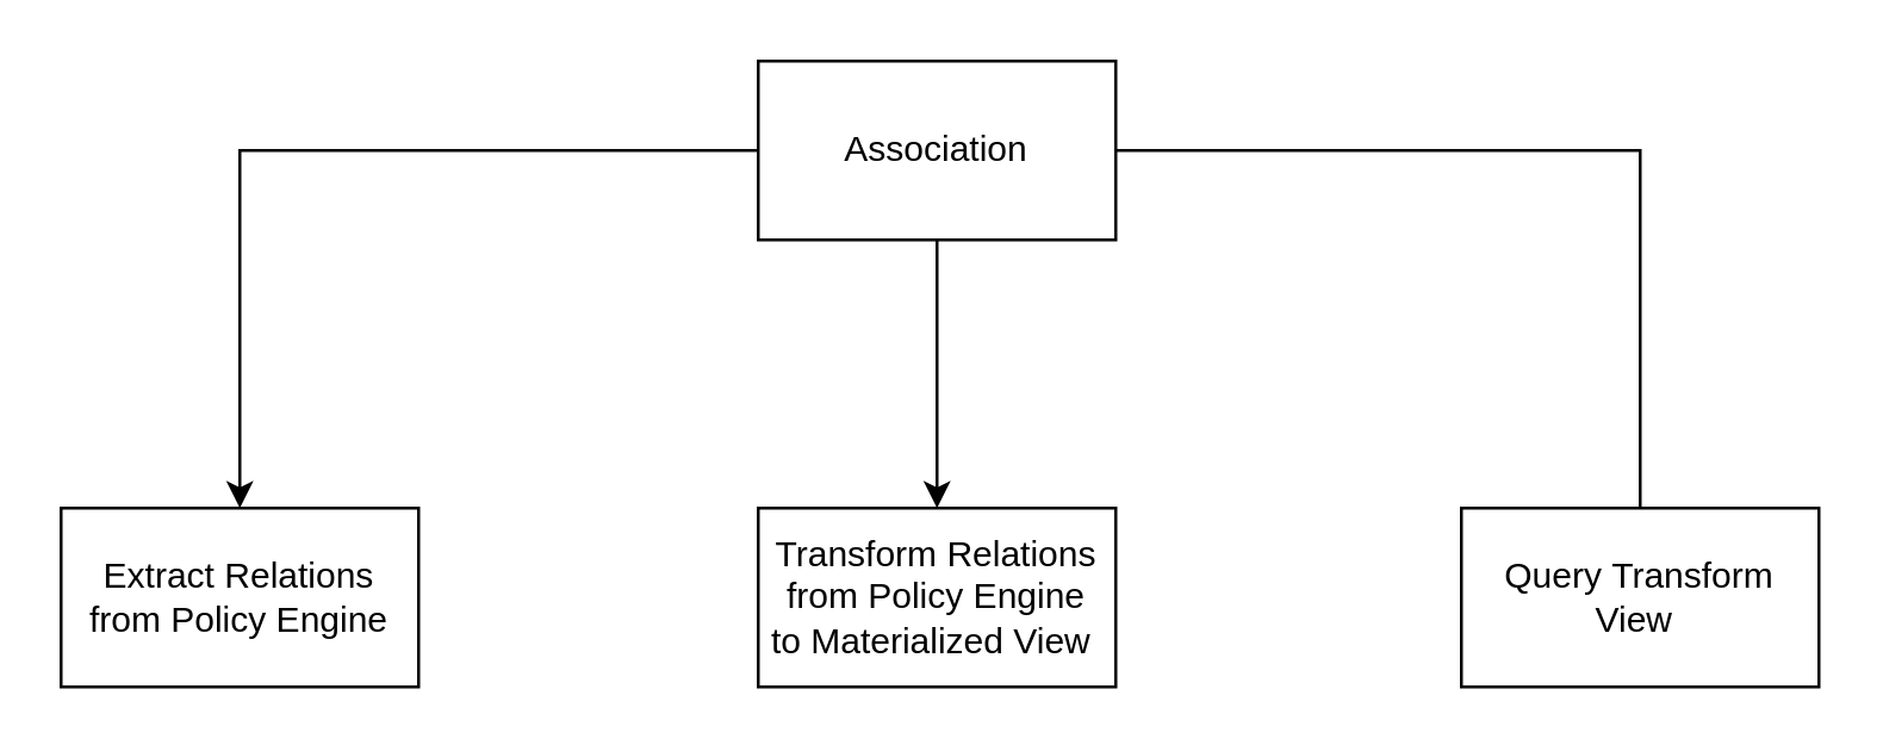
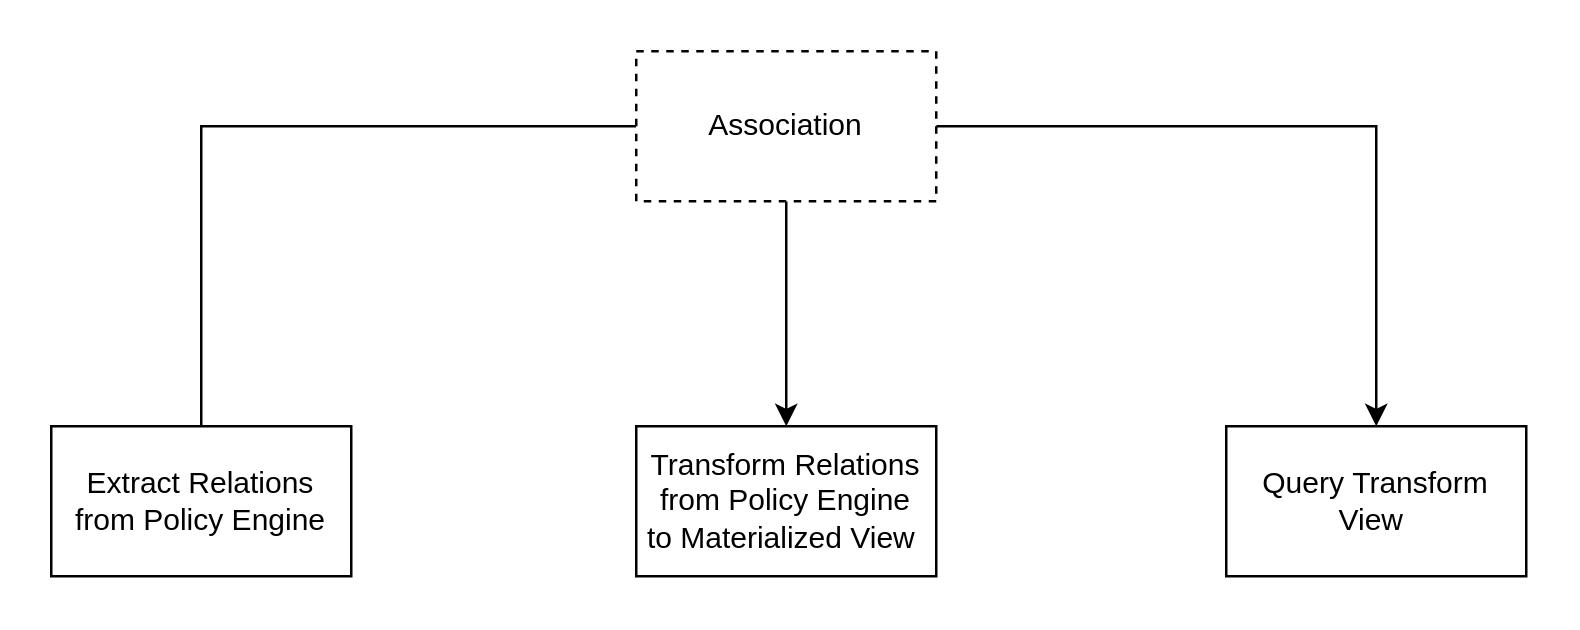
- <mxCell id="5" value="Association" style="rounded=0;whiteSpace=wrap;html=1;" vertex="1" parent="1"><mxGeometry x="254" y="20" width="120" height="60" as="geometry" /></mxCell>
+ <mxCell id="5" value="Association" style="rounded=0;whiteSpace=wrap;html=1;dashed=1;" vertex="1" parent="1"><mxGeometry x="254" y="20" width="120" height="60" as="geometry" /></mxCell>
- <mxCell id="2" style="edgeStyle=orthogonalEdgeStyle;rounded=0;orthogonalLoop=1;jettySize=auto;html=1;entryX=0.5;entryY=0;entryDx=0;entryDy=0;" edge="1" parent="1" source="5" target="6"><mxGeometry relative="1" as="geometry" /></mxCell>
+ <mxCell id="2" style="edgeStyle=orthogonalEdgeStyle;rounded=0;orthogonalLoop=1;jettySize=auto;html=1;entryX=0.5;entryY=0;entryDx=0;entryDy=0;endArrow=none;" edge="1" parent="1" source="5" target="6"><mxGeometry relative="1" as="geometry" /></mxCell>
- <mxCell id="4" style="edgeStyle=orthogonalEdgeStyle;rounded=0;orthogonalLoop=1;jettySize=auto;html=1;entryX=0.5;entryY=0;entryDx=0;entryDy=0;endArrow=none;" edge="1" parent="1" source="5" target="8"><mxGeometry relative="1" as="geometry" /></mxCell>
+ <mxCell id="4" style="edgeStyle=orthogonalEdgeStyle;rounded=0;orthogonalLoop=1;jettySize=auto;html=1;entryX=0.5;entryY=0;entryDx=0;entryDy=0;" edge="1" parent="1" source="5" target="8"><mxGeometry relative="1" as="geometry" /></mxCell>
